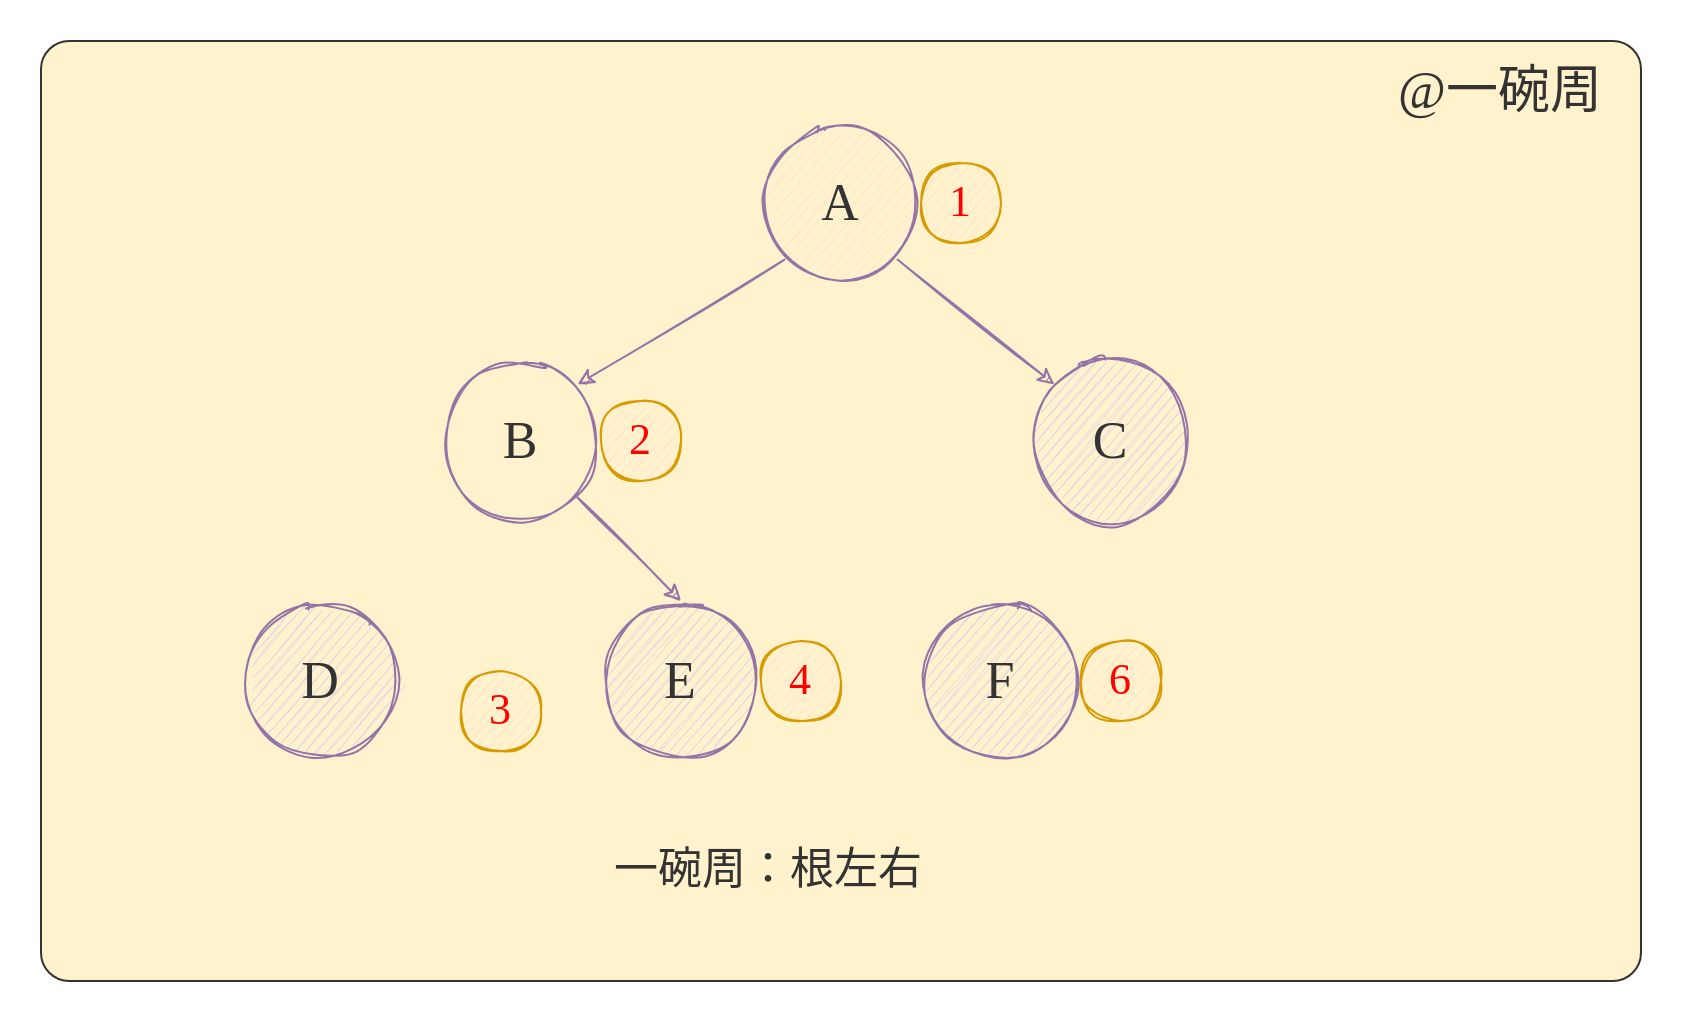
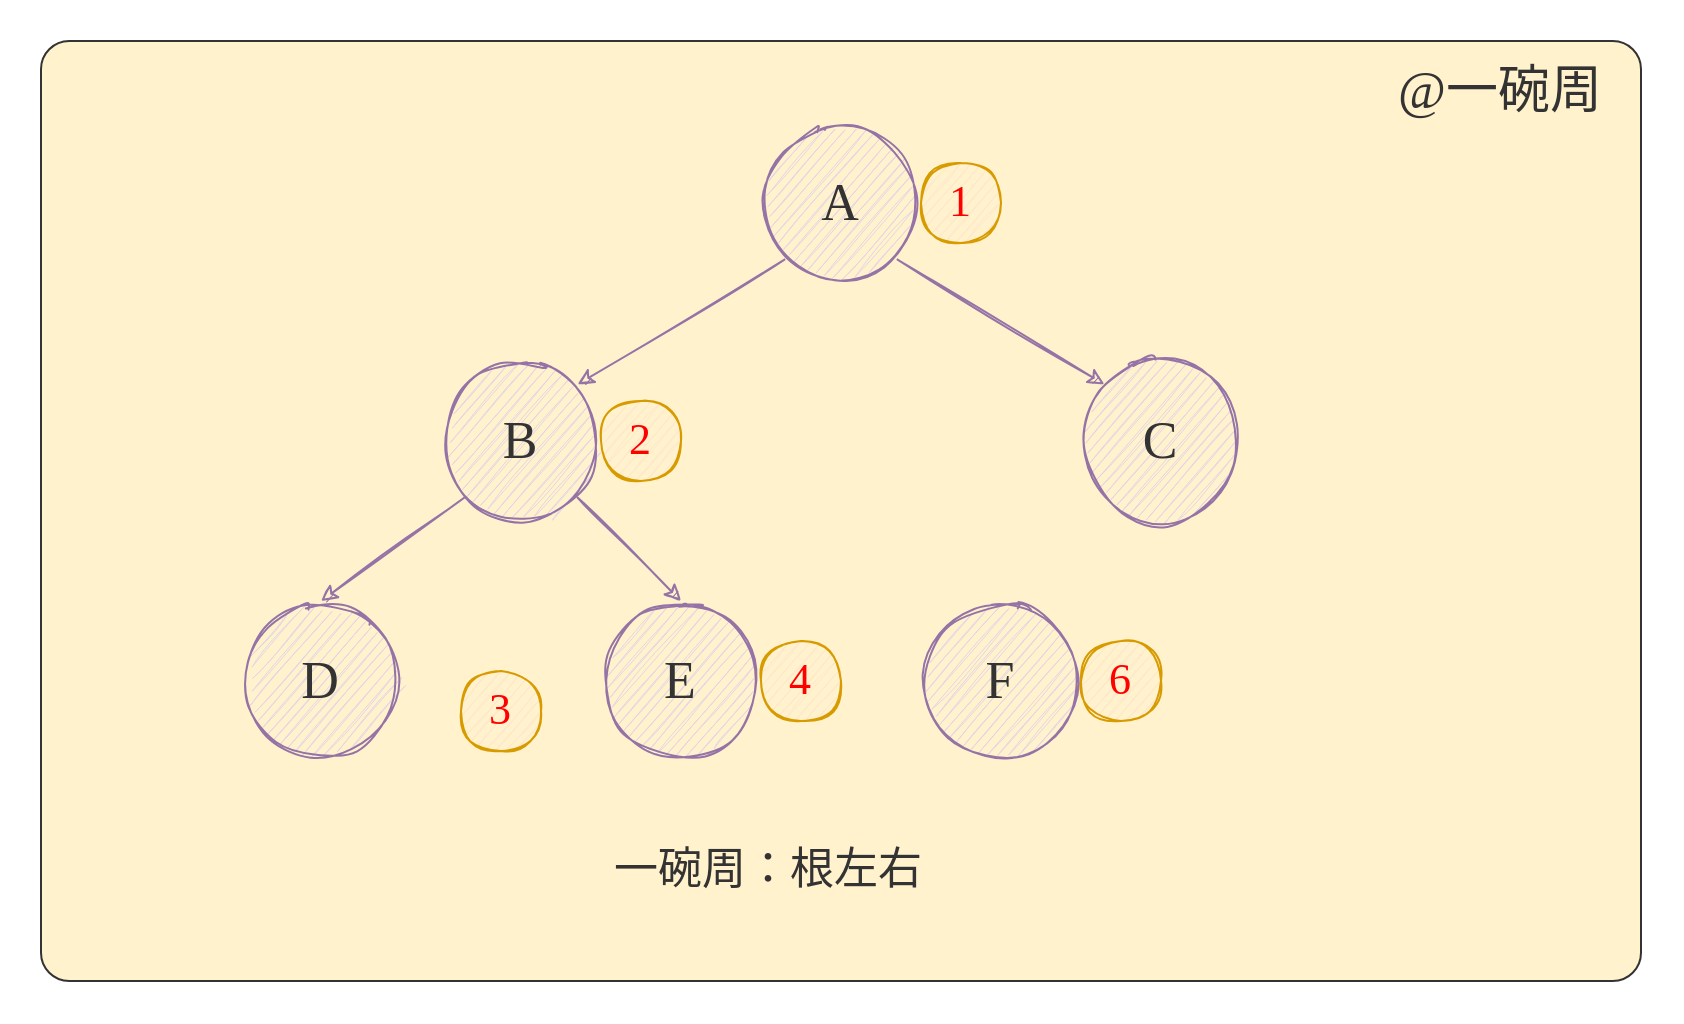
- <mxCell id="5" value="&lt;font style=&quot;font-size: 26px&quot; face=&quot;Comic Sans MS&quot; color=&quot;#333333&quot;&gt;A&lt;/font&gt;" style="ellipse;whiteSpace=wrap;html=1;fillColor=#ffe6cc;strokeColor=#9673a6;sketch=1;fillStyle=auto;" parent="1" vertex="1"><mxGeometry x="380" y="61" width="80" height="80" as="geometry" /></mxCell>
+ <mxCell id="5" value="&lt;font style=&quot;font-size: 26px&quot; face=&quot;Comic Sans MS&quot; color=&quot;#333333&quot;&gt;A&lt;/font&gt;" style="ellipse;whiteSpace=wrap;html=1;fillColor=#e1d5e7;strokeColor=#9673a6;sketch=1;fillStyle=auto;" parent="1" vertex="1"><mxGeometry x="380" y="61" width="80" height="80" as="geometry" /></mxCell>
- <mxCell id="8" value="&lt;span style=&quot;color: rgb(51 , 51 , 51) ; font-family: &amp;#34;comic sans ms&amp;#34; ; font-size: 26px&quot;&gt;B&lt;/span&gt;" style="ellipse;whiteSpace=wrap;html=1;fillColor=#fff2cc;strokeColor=#9673a6;sketch=1;fillStyle=auto;" parent="1" vertex="1"><mxGeometry x="220" y="180" width="80" height="80" as="geometry" /></mxCell>
+ <mxCell id="8" value="&lt;span style=&quot;color: rgb(51 , 51 , 51) ; font-family: &amp;#34;comic sans ms&amp;#34; ; font-size: 26px&quot;&gt;B&lt;/span&gt;" style="ellipse;whiteSpace=wrap;html=1;fillColor=#e1d5e7;strokeColor=#9673a6;sketch=1;fillStyle=auto;" parent="1" vertex="1"><mxGeometry x="220" y="180" width="80" height="80" as="geometry" /></mxCell>
- <mxCell id="10" value="&lt;span style=&quot;color: rgb(51 , 51 , 51) ; font-family: &amp;#34;comic sans ms&amp;#34; ; font-size: 26px&quot;&gt;C&lt;/span&gt;" style="ellipse;whiteSpace=wrap;html=1;fillColor=#e1d5e7;strokeColor=#9673a6;sketch=1;fillStyle=auto;" parent="1" vertex="1"><mxGeometry x="515" y="180" width="80" height="80" as="geometry" /></mxCell>
+ <mxCell id="10" value="&lt;span style=&quot;color: rgb(51 , 51 , 51) ; font-family: &amp;#34;comic sans ms&amp;#34; ; font-size: 26px&quot;&gt;C&lt;/span&gt;" style="ellipse;whiteSpace=wrap;html=1;fillColor=#e1d5e7;strokeColor=#9673a6;sketch=1;fillStyle=auto;" parent="1" vertex="1"><mxGeometry x="540" y="180" width="80" height="80" as="geometry" /></mxCell>
+ <mxCell id="7" style="edgeStyle=none;rounded=0;sketch=1;orthogonalLoop=1;jettySize=auto;html=1;exitX=0;exitY=1;exitDx=0;exitDy=0;entryX=0.5;entryY=0;entryDx=0;entryDy=0;strokeColor=#9673A6;" parent="1" source="8" target="11" edge="1"><mxGeometry relative="1" as="geometry" /></mxCell>
